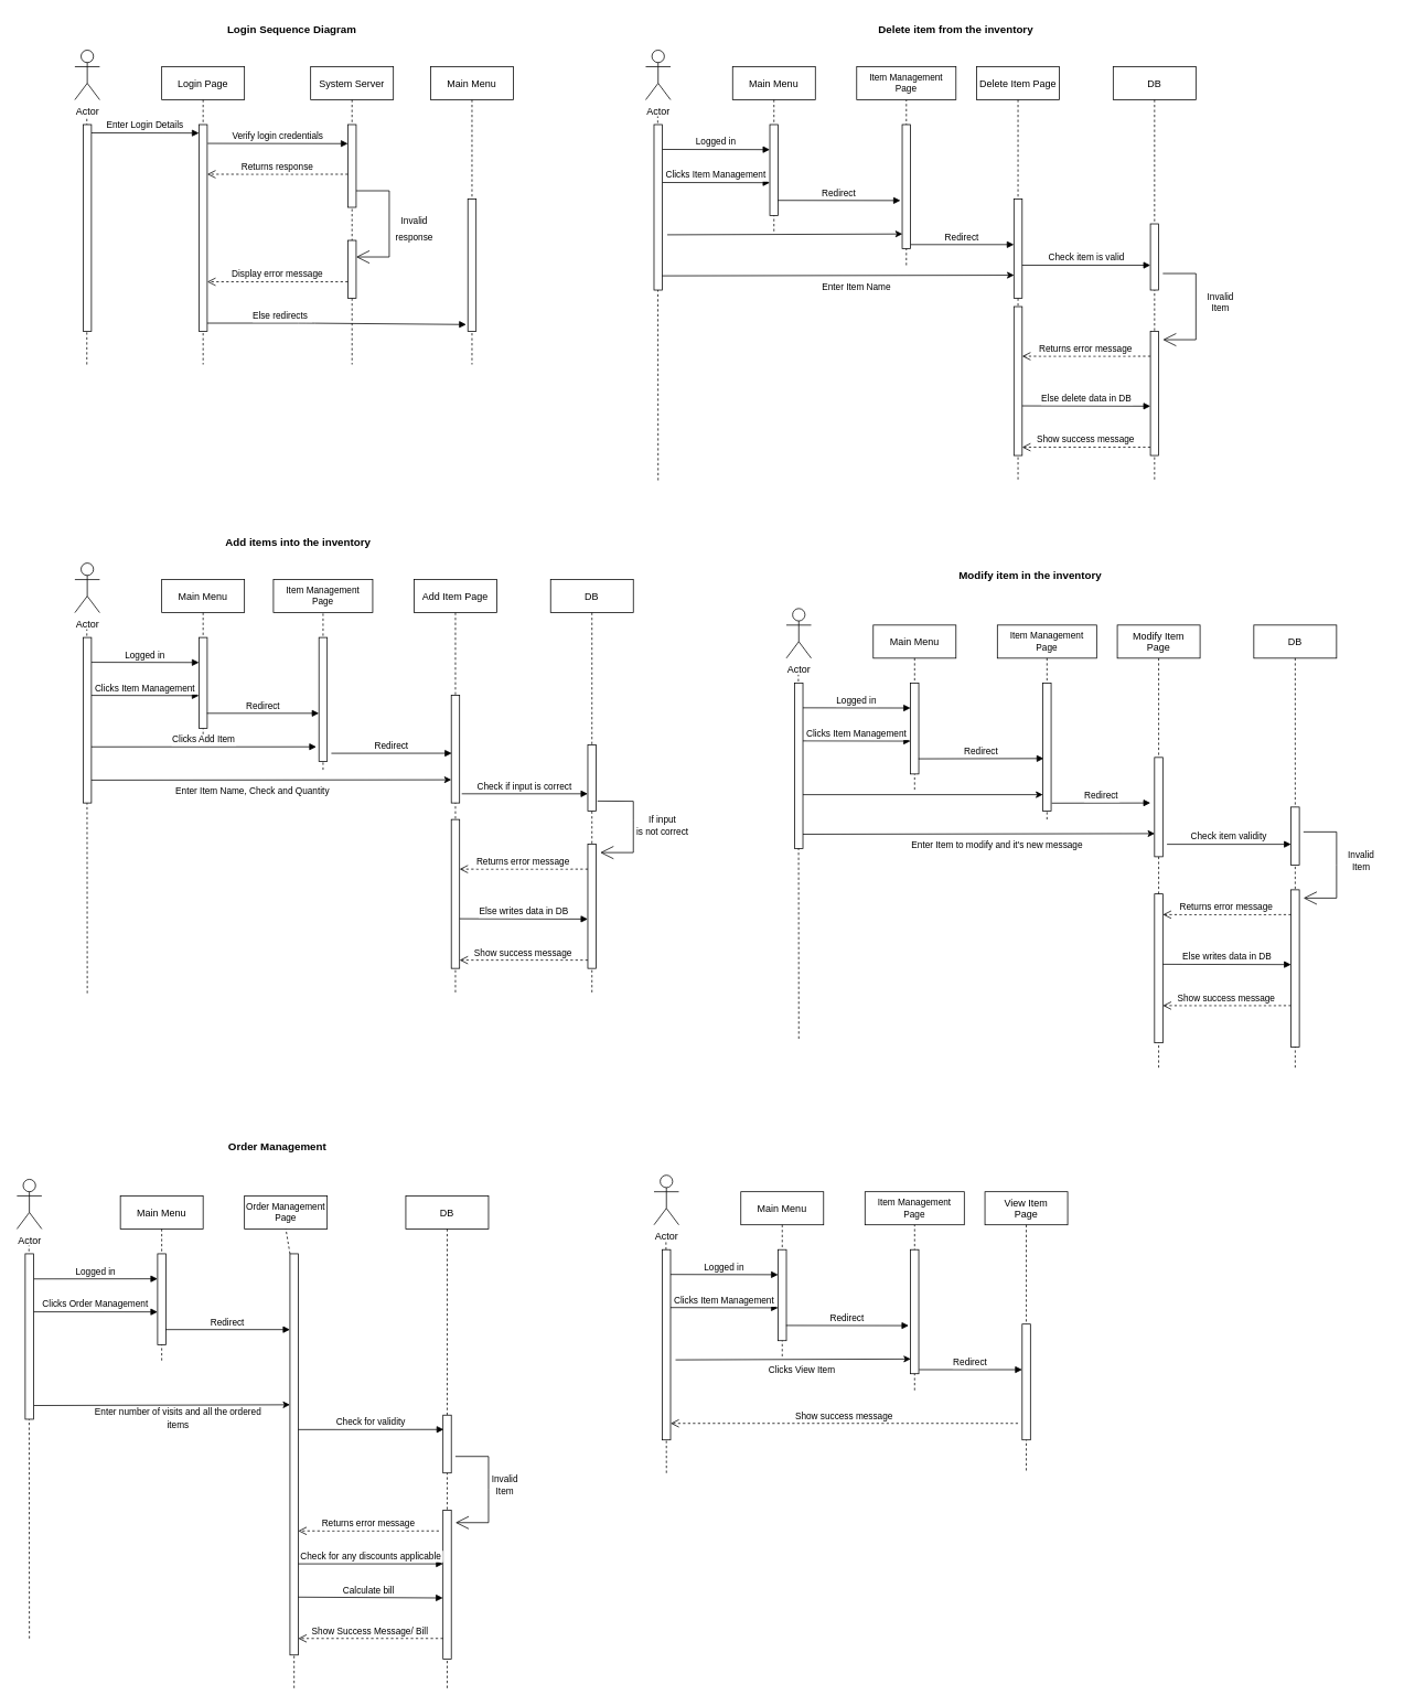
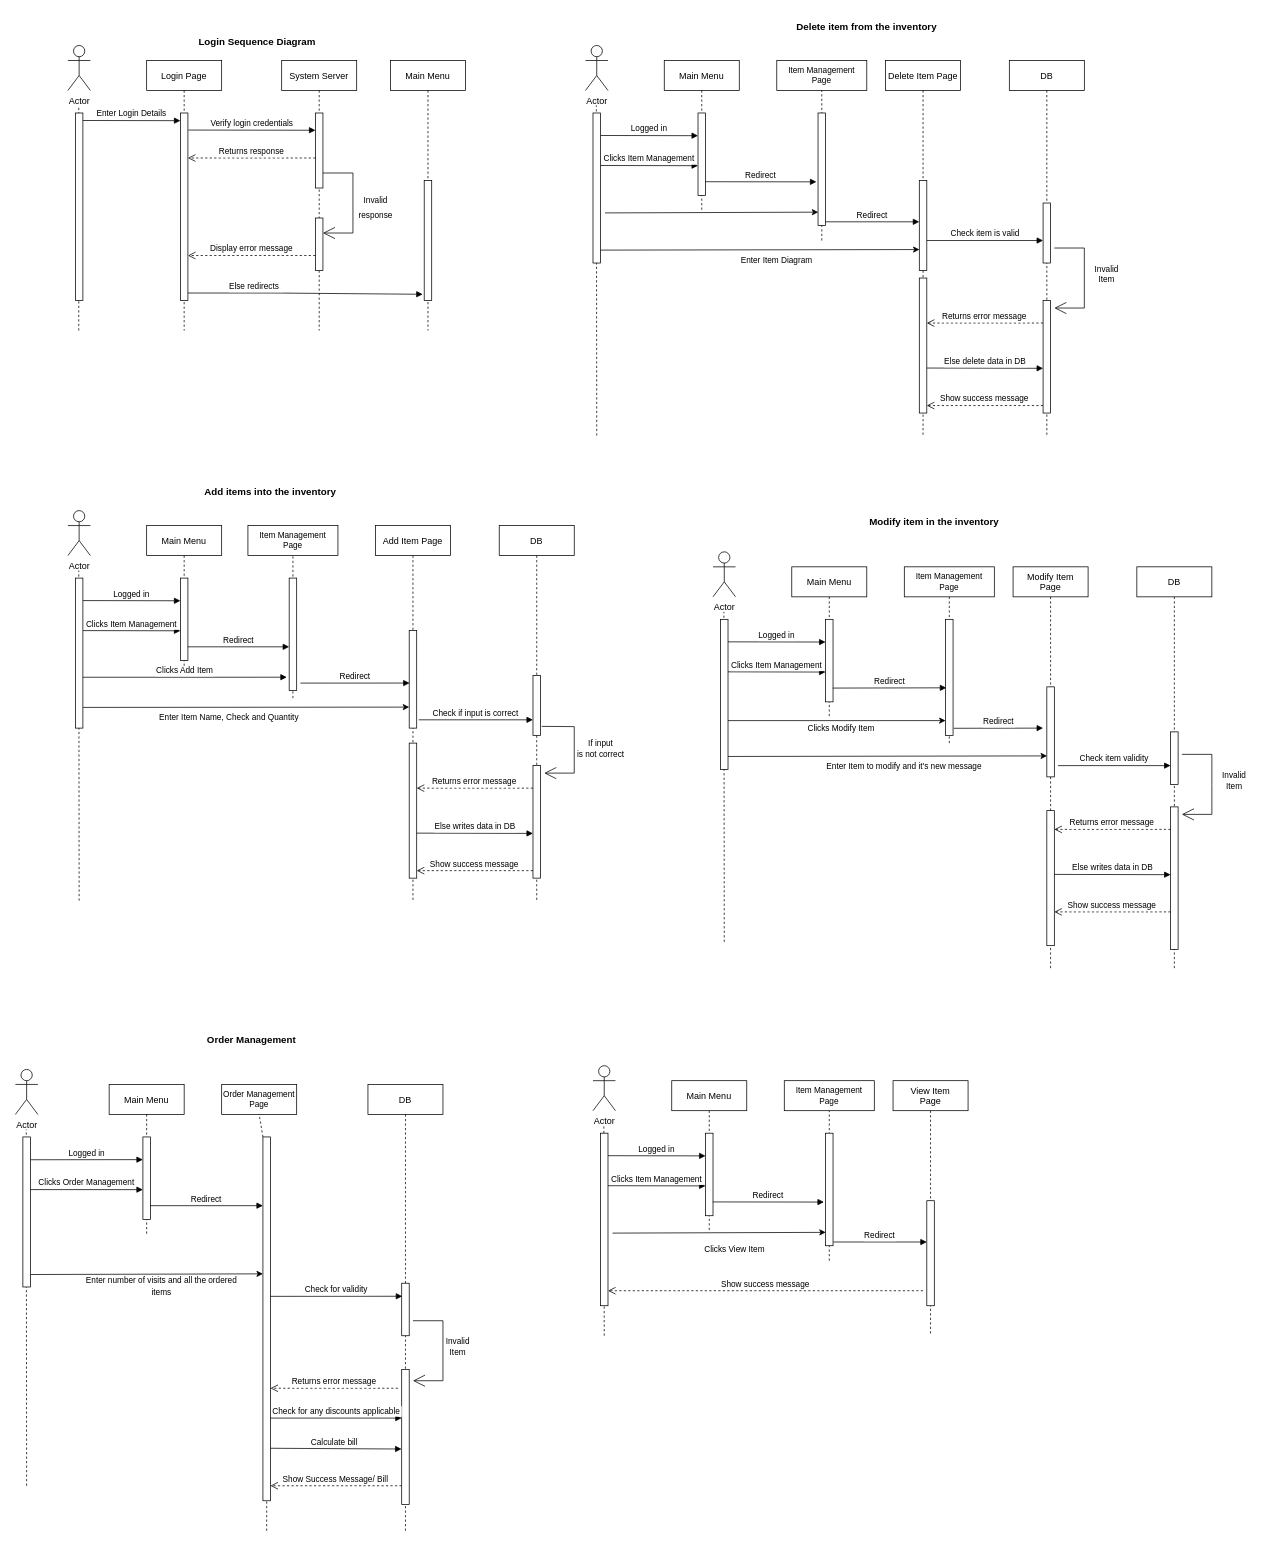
- <mxCell id="19" value="&lt;b&gt;&lt;font style=&quot;font-size: 13px;&quot;&gt;Login Sequence Diagram&lt;/font&gt;&lt;/b&gt;" style="text;html=1;strokeColor=none;fillColor=none;align=center;verticalAlign=middle;whiteSpace=wrap;rounded=0;strokeWidth=1;" parent="1" vertex="1"><mxGeometry x="270" y="20" width="165" height="30" as="geometry" /></mxCell>
+ <mxCell id="19" value="&lt;b&gt;&lt;font style=&quot;font-size: 13px;&quot;&gt;Login Sequence Diagram&lt;/font&gt;&lt;/b&gt;" style="text;html=1;strokeColor=none;fillColor=none;align=center;verticalAlign=middle;whiteSpace=wrap;rounded=0;strokeWidth=1;" parent="1" vertex="1"><mxGeometry x="260" y="40" width="165" height="30" as="geometry" /></mxCell>
- <mxCell id="63" value="&lt;font style=&quot;font-size: 11px;&quot;&gt;Enter Item Name&lt;/font&gt;" style="text;html=1;strokeColor=none;fillColor=none;align=center;verticalAlign=middle;whiteSpace=wrap;rounded=0;strokeWidth=1;fontSize=13;" parent="1" vertex="1"><mxGeometry x="920" y="330" width="230" height="30" as="geometry" /></mxCell>
+ <mxCell id="63" value="&lt;font style=&quot;font-size: 11px;&quot;&gt;Enter Item Diagram&lt;/font&gt;" style="text;html=1;strokeColor=none;fillColor=none;align=center;verticalAlign=middle;whiteSpace=wrap;rounded=0;strokeWidth=1;fontSize=13;" parent="1" vertex="1"><mxGeometry x="920" y="330" width="230" height="30" as="geometry" /></mxCell>
+ <mxCell id="96" value="Clicks Modify Item" style="text;html=1;strokeColor=none;fillColor=none;align=center;verticalAlign=middle;whiteSpace=wrap;rounded=0;strokeWidth=1;fontSize=11;" parent="1" vertex="1"><mxGeometry x="1065.76" y="955" width="110" height="30" as="geometry" /></mxCell>
- <mxCell id="143" value="Clicks View Item" style="text;html=1;strokeColor=none;fillColor=none;align=center;verticalAlign=middle;whiteSpace=wrap;rounded=0;strokeWidth=1;fontSize=11;" parent="1" vertex="1"><mxGeometry x="914" y="1640" width="110" height="30" as="geometry" /></mxCell>
+ <mxCell id="143" value="Clicks View Item" style="text;html=1;strokeColor=none;fillColor=none;align=center;verticalAlign=middle;whiteSpace=wrap;rounded=0;strokeWidth=1;fontSize=11;" parent="1" vertex="1"><mxGeometry x="924" y="1650" width="110" height="30" as="geometry" /></mxCell>
